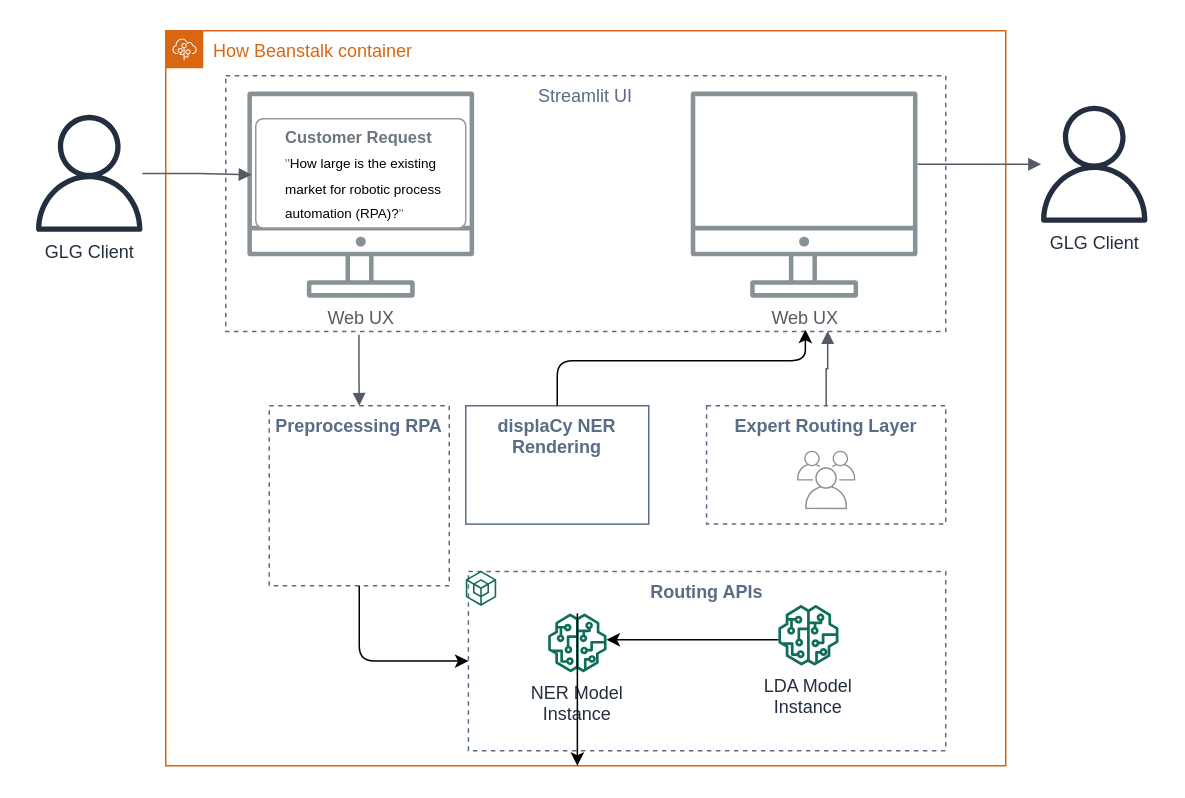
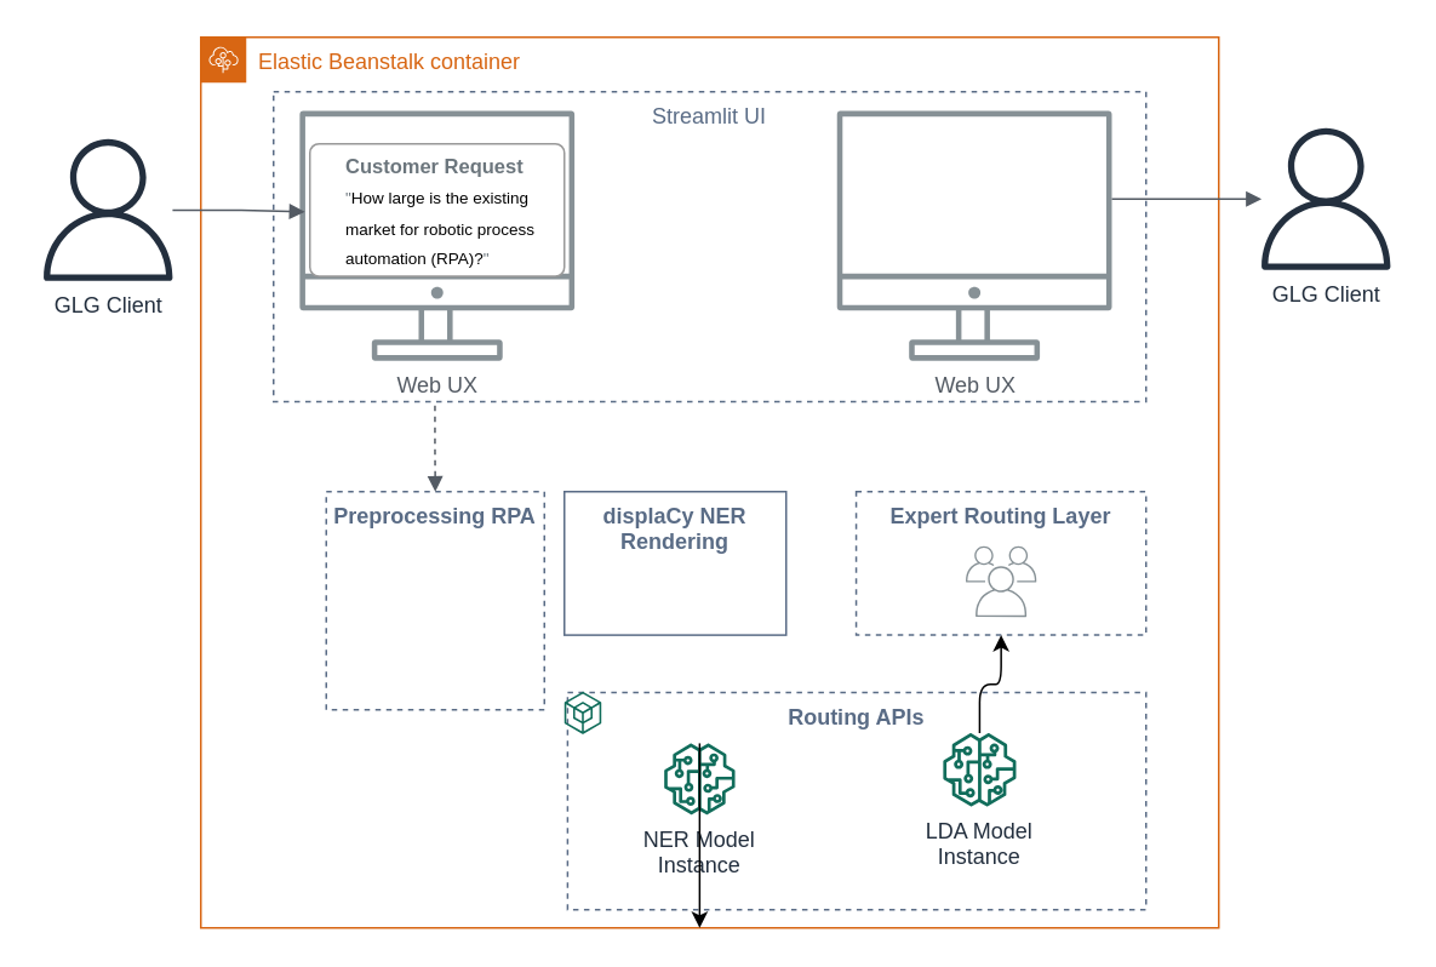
- <mxCell id="2" value="How Beanstalk container" style="points=[[0,0],[0.25,0],[0.5,0],[0.75,0],[1,0],[1,0.25],[1,0.5],[1,0.75],[1,1],[0.75,1],[0.5,1],[0.25,1],[0,1],[0,0.75],[0,0.5],[0,0.25]];outlineConnect=0;gradientColor=none;html=1;whiteSpace=wrap;fontSize=12;fontStyle=0;shape=mxgraph.aws4.group;grIcon=mxgraph.aws4.group_elastic_beanstalk;strokeColor=#D86613;fillColor=none;verticalAlign=top;align=left;spacingLeft=30;fontColor=#D86613;dashed=0;" vertex="1" parent="1"><mxGeometry x="110" y="20" width="560" height="490" as="geometry" /></mxCell>
+ <mxCell id="2" value="Elastic Beanstalk container" style="points=[[0,0],[0.25,0],[0.5,0],[0.75,0],[1,0],[1,0.25],[1,0.5],[1,0.75],[1,1],[0.75,1],[0.5,1],[0.25,1],[0,1],[0,0.75],[0,0.5],[0,0.25]];outlineConnect=0;gradientColor=none;html=1;whiteSpace=wrap;fontSize=12;fontStyle=0;shape=mxgraph.aws4.group;grIcon=mxgraph.aws4.group_elastic_beanstalk;strokeColor=#D86613;fillColor=none;verticalAlign=top;align=left;spacingLeft=30;fontColor=#D86613;dashed=0;" vertex="1" parent="1"><mxGeometry x="110" y="20" width="560" height="490" as="geometry" /></mxCell>
- <mxCell id="24" value="" style="edgeStyle=elbowEdgeStyle;elbow=vertical;endArrow=classic;html=1;exitX=0.5;exitY=0;exitDx=0;exitDy=0;entryX=0.805;entryY=0.993;entryDx=0;entryDy=0;entryPerimeter=0;" edge="1" parent="1" source="10" target="6"><mxGeometry width="50" height="50" relative="1" as="geometry"><mxPoint x="365" y="250" as="sourcePoint" /><mxPoint x="415" y="200" as="targetPoint" /><Array as="points"><mxPoint x="460" y="240" /></Array></mxGeometry></mxCell>
- <mxCell id="20" value="" style="edgeStyle=orthogonalEdgeStyle;html=1;endArrow=block;elbow=vertical;startArrow=none;endFill=1;strokeColor=#545B64;rounded=0;exitX=0.185;exitY=1.013;exitDx=0;exitDy=0;exitPerimeter=0;entryX=0.5;entryY=0;entryDx=0;entryDy=0;" edge="1" parent="1" source="6" target="3"><mxGeometry width="100" relative="1" as="geometry"><mxPoint x="200" y="150" as="sourcePoint" /><mxPoint x="300" y="150" as="targetPoint" /></mxGeometry></mxCell>
+ <mxCell id="20" value="" style="edgeStyle=orthogonalEdgeStyle;html=1;endArrow=block;elbow=vertical;startArrow=none;endFill=1;strokeColor=#545B64;rounded=0;exitX=0.185;exitY=1.013;exitDx=0;exitDy=0;exitPerimeter=0;entryX=0.5;entryY=0;entryDx=0;entryDy=0;dashed=1;" edge="1" parent="1" source="6" target="3"><mxGeometry width="100" relative="1" as="geometry"><mxPoint x="200" y="150" as="sourcePoint" /><mxPoint x="300" y="150" as="targetPoint" /></mxGeometry></mxCell>
- <mxCell id="25" value="" style="edgeStyle=orthogonalEdgeStyle;html=1;endArrow=block;elbow=vertical;startArrow=none;endFill=1;strokeColor=#545B64;rounded=0;exitX=0.5;exitY=0;exitDx=0;exitDy=0;entryX=0.836;entryY=0.998;entryDx=0;entryDy=0;entryPerimeter=0;" edge="1" parent="1" source="17" target="6"><mxGeometry width="100" relative="1" as="geometry"><mxPoint x="630" y="203" as="sourcePoint" /><mxPoint x="730" y="203" as="targetPoint" /></mxGeometry></mxCell>
- <mxCell id="22" value="" style="edgeStyle=elbowEdgeStyle;elbow=vertical;endArrow=classic;html=1;" edge="1" parent="1" source="15" target="14"><mxGeometry width="50" height="50" relative="1" as="geometry"><mxPoint x="-90" y="400" as="sourcePoint" /><mxPoint x="-40" y="350" as="targetPoint" /></mxGeometry></mxCell>
+ <mxCell id="22" value="" style="edgeStyle=elbowEdgeStyle;elbow=vertical;endArrow=classic;html=1;entryX=0.5;entryY=1;entryDx=0;entryDy=0;" edge="1" parent="1" source="15" target="17"><mxGeometry width="50" height="50" relative="1" as="geometry"><mxPoint x="-90" y="400" as="sourcePoint" /><mxPoint x="-40" y="350" as="targetPoint" /></mxGeometry></mxCell>
- <mxCell id="21" value="" style="edgeStyle=segmentEdgeStyle;endArrow=classic;html=1;exitX=0.5;exitY=1;exitDx=0;exitDy=0;entryX=0;entryY=0.5;entryDx=0;entryDy=0;" edge="1" parent="1" source="3" target="12"><mxGeometry width="50" height="50" relative="1" as="geometry"><mxPoint x="350" y="420" as="sourcePoint" /><mxPoint x="400" y="370" as="targetPoint" /><Array as="points"><mxPoint x="239" y="440" /></Array></mxGeometry></mxCell>
